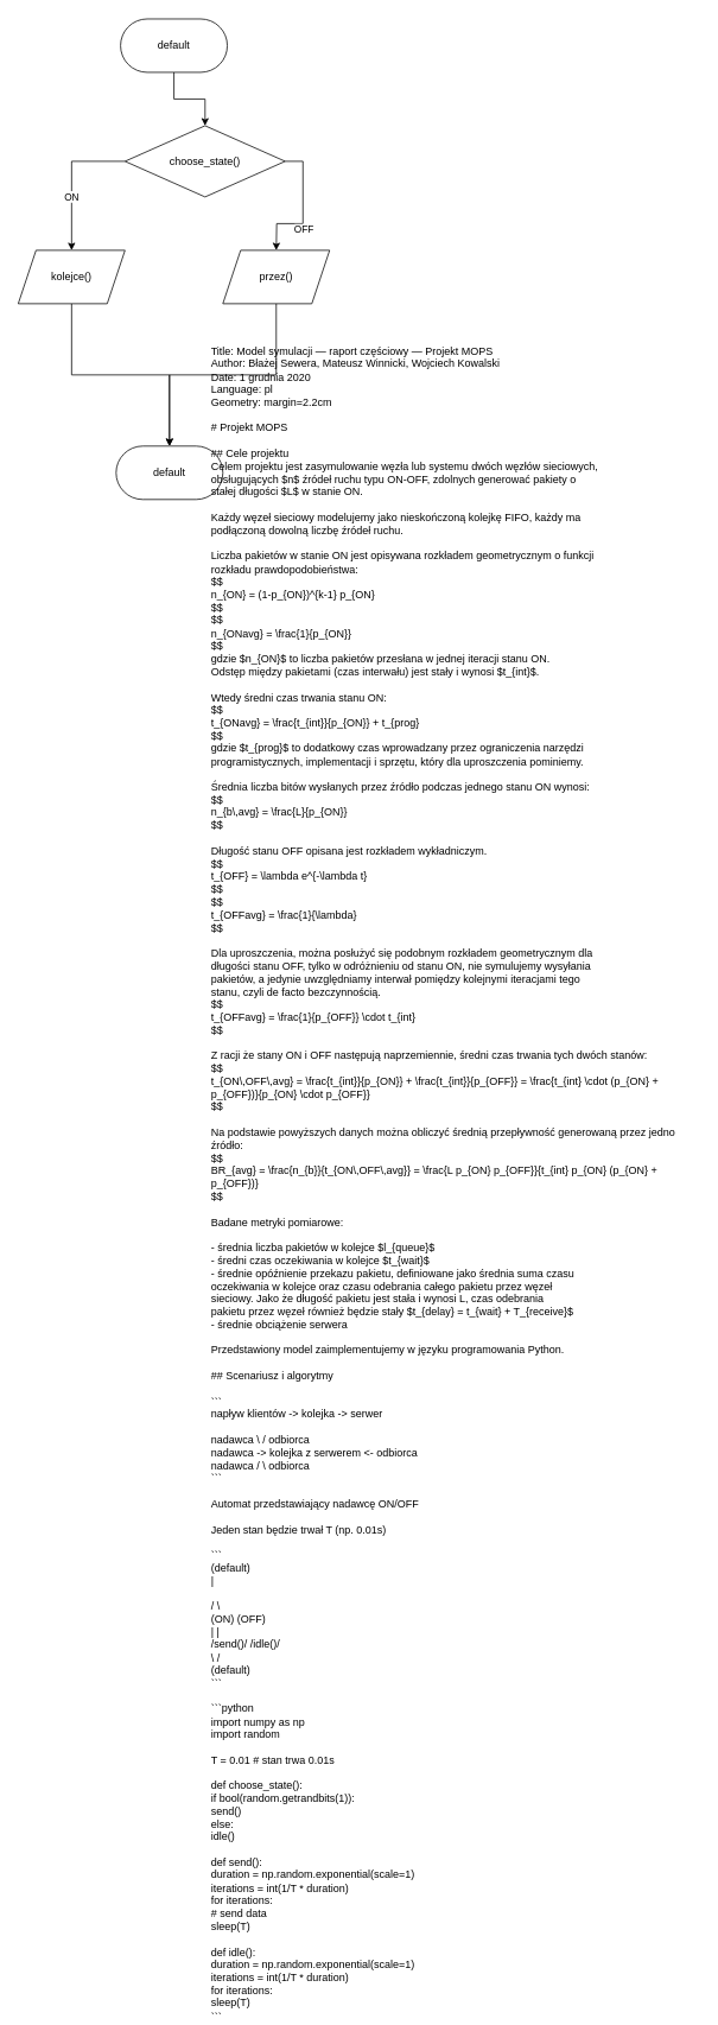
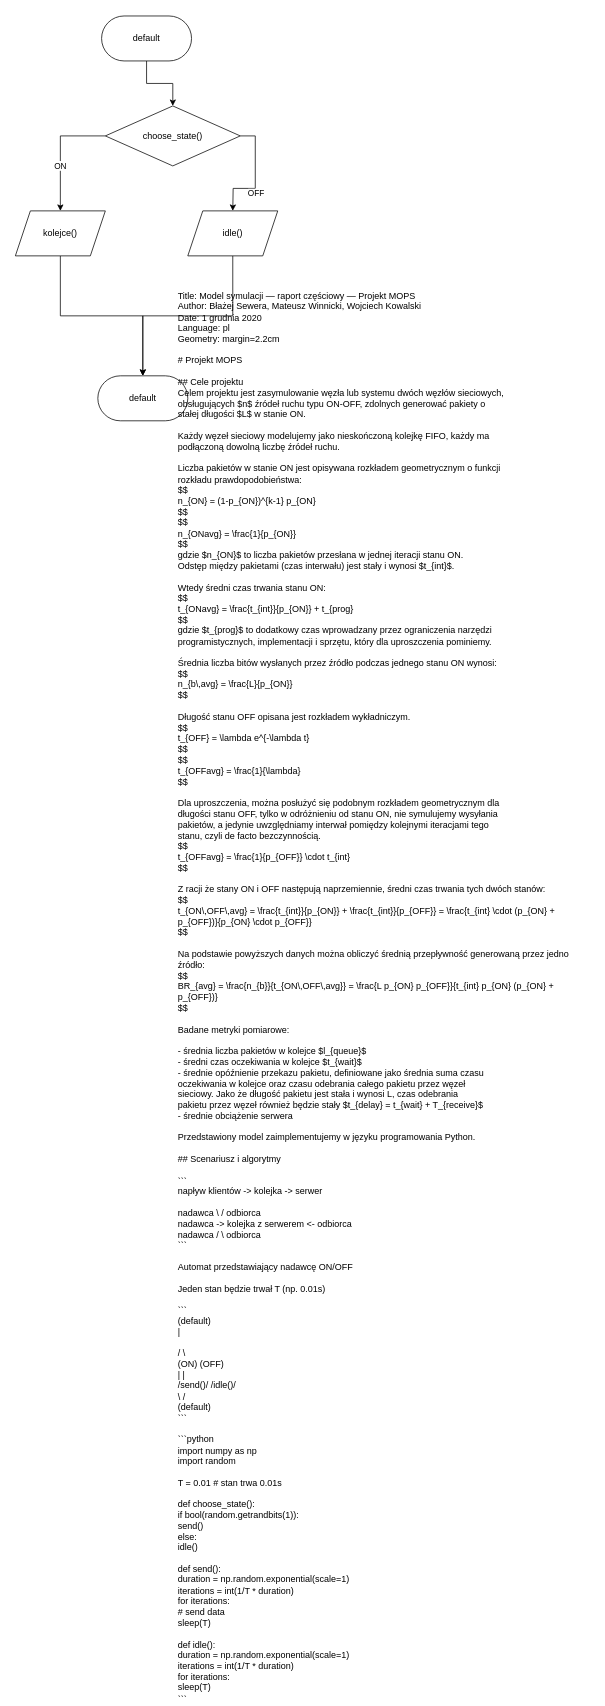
- <mxCell id="12" value="przez()" style="shape=parallelogram;perimeter=parallelogramPerimeter;whiteSpace=wrap;html=1;fixedSize=1;" parent="1" vertex="1"><mxGeometry x="250" y="280" width="120" height="60" as="geometry" /></mxCell>
+ <mxCell id="12" value="idle()" style="shape=parallelogram;perimeter=parallelogramPerimeter;whiteSpace=wrap;html=1;fixedSize=1;" parent="1" vertex="1"><mxGeometry x="250" y="280" width="120" height="60" as="geometry" /></mxCell>
